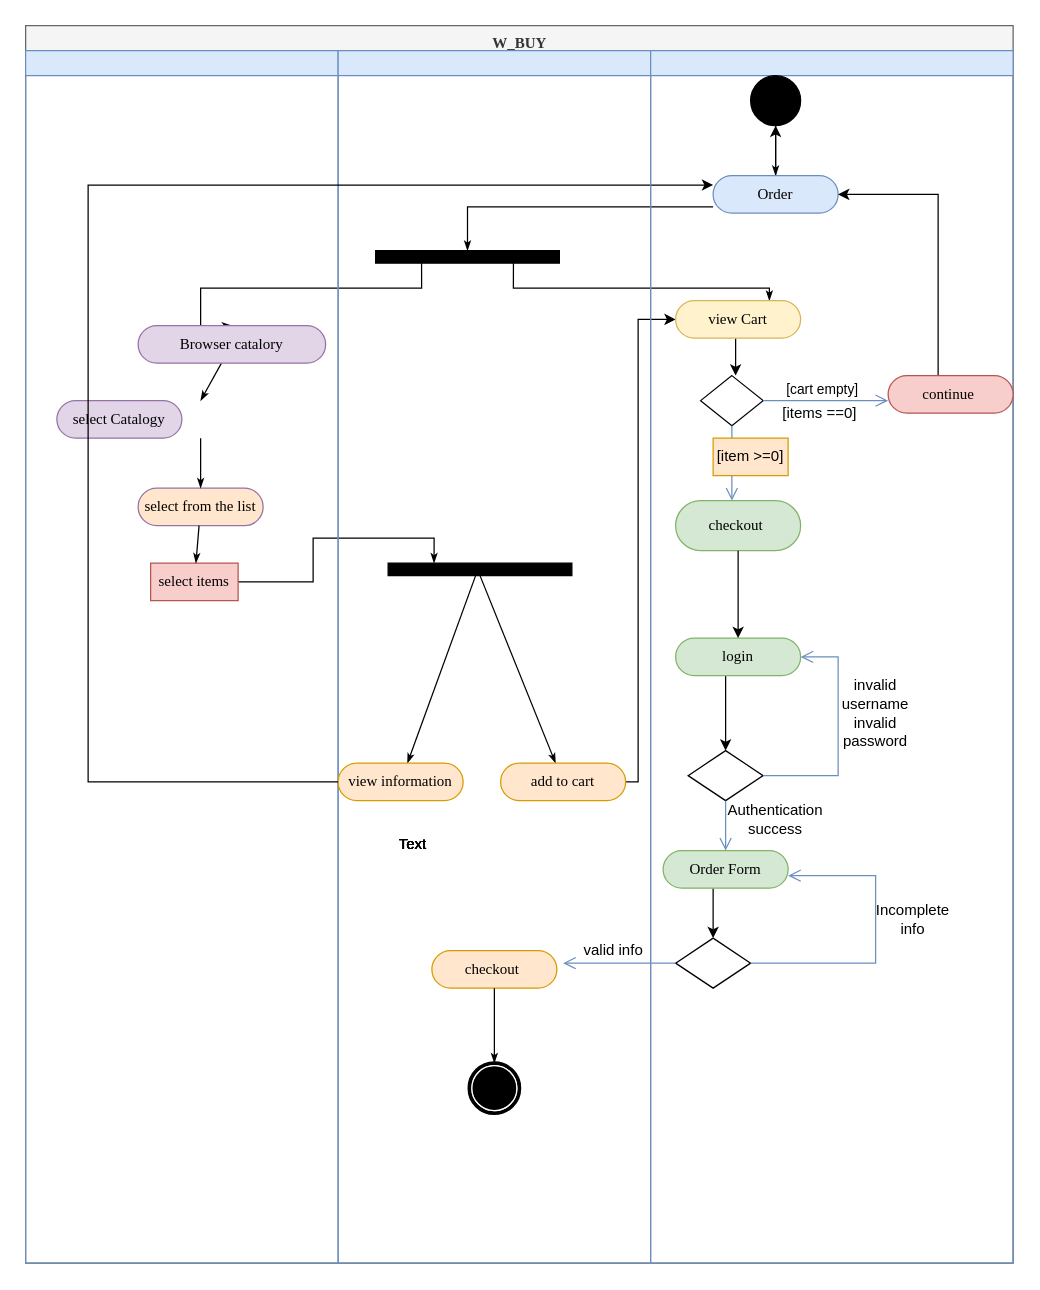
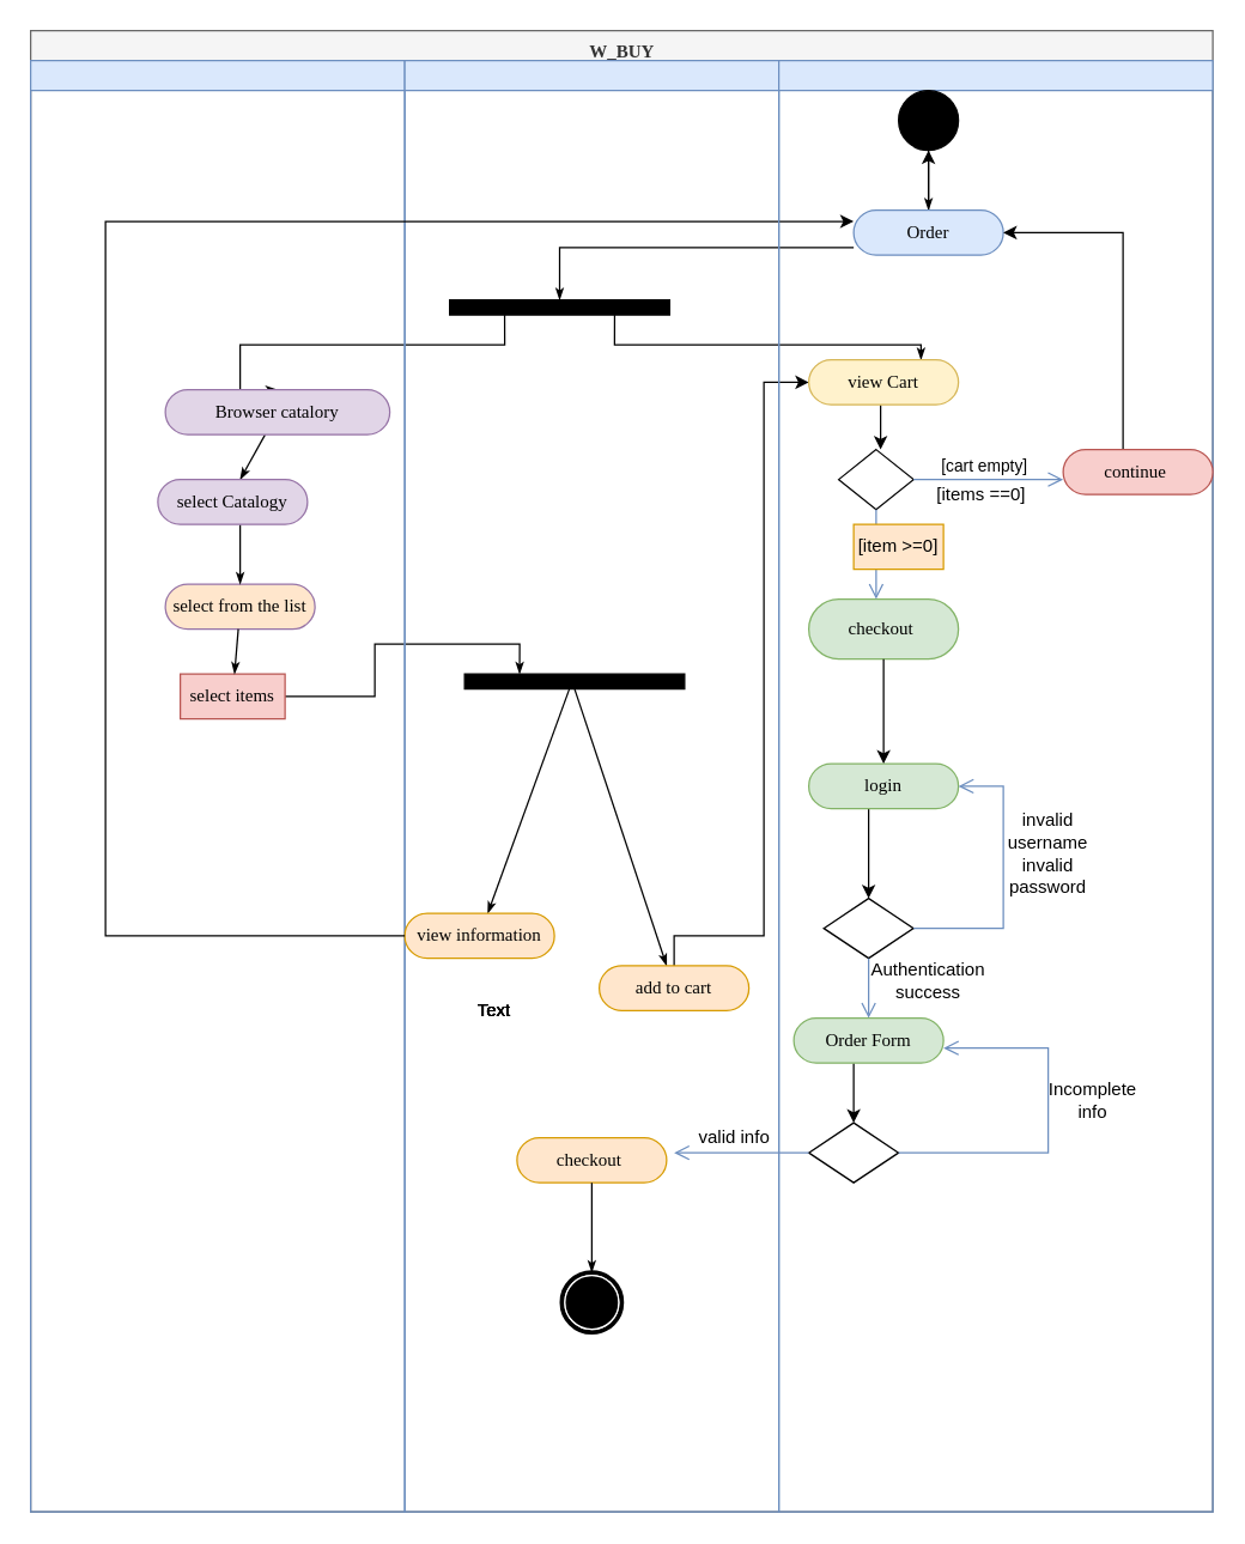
- <mxCell id="16" value="select Catalogy" style="rounded=1;whiteSpace=wrap;html=1;shadow=0;comic=0;labelBackgroundColor=none;strokeWidth=1;fontFamily=Verdana;fontSize=12;align=center;arcSize=50;fillColor=#e1d5e7;strokeColor=#9673a6;" vertex="1" parent="9"><mxGeometry x="25" y="280" width="100" height="30" as="geometry" /></mxCell>
+ <mxCell id="16" value="select Catalogy" style="rounded=1;whiteSpace=wrap;html=1;shadow=0;comic=0;labelBackgroundColor=none;strokeWidth=1;fontFamily=Verdana;fontSize=12;align=center;arcSize=50;fillColor=#e1d5e7;strokeColor=#9673a6;" vertex="1" parent="9"><mxGeometry x="85" y="280" width="100" height="30" as="geometry" /></mxCell>
- <mxCell id="21" value="add to cart" style="rounded=1;whiteSpace=wrap;html=1;shadow=0;comic=0;labelBackgroundColor=none;strokeWidth=1;fontFamily=Verdana;fontSize=12;align=center;arcSize=50;fillColor=#ffe6cc;strokeColor=#d79b00;" parent="17" vertex="1"><mxGeometry x="130" y="570" width="100" height="30" as="geometry" /></mxCell>
+ <mxCell id="21" value="add to cart" style="rounded=1;whiteSpace=wrap;html=1;shadow=0;comic=0;labelBackgroundColor=none;strokeWidth=1;fontFamily=Verdana;fontSize=12;align=center;arcSize=50;fillColor=#ffe6cc;strokeColor=#d79b00;" parent="17" vertex="1"><mxGeometry x="130" y="605" width="100" height="30" as="geometry" /></mxCell>
